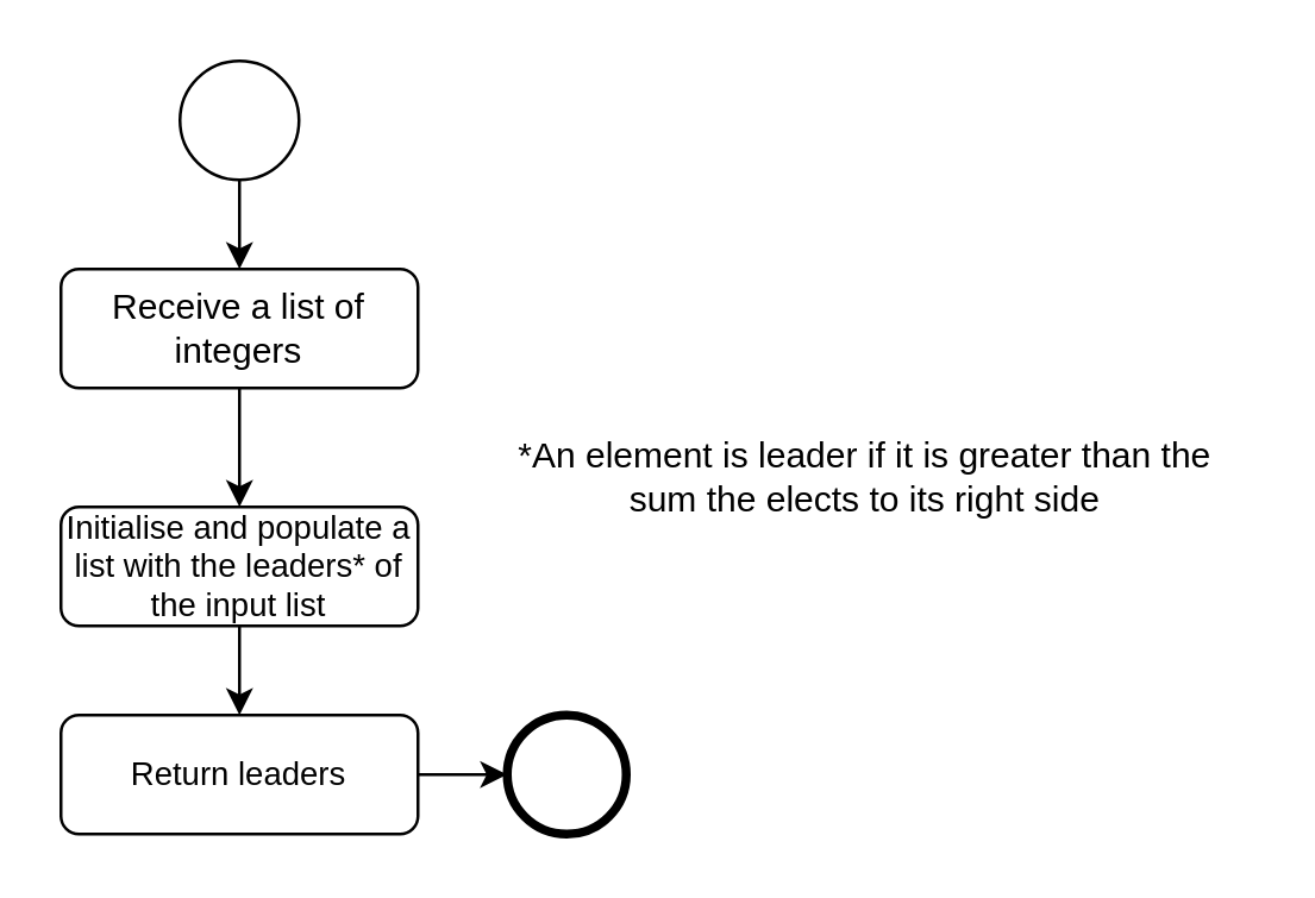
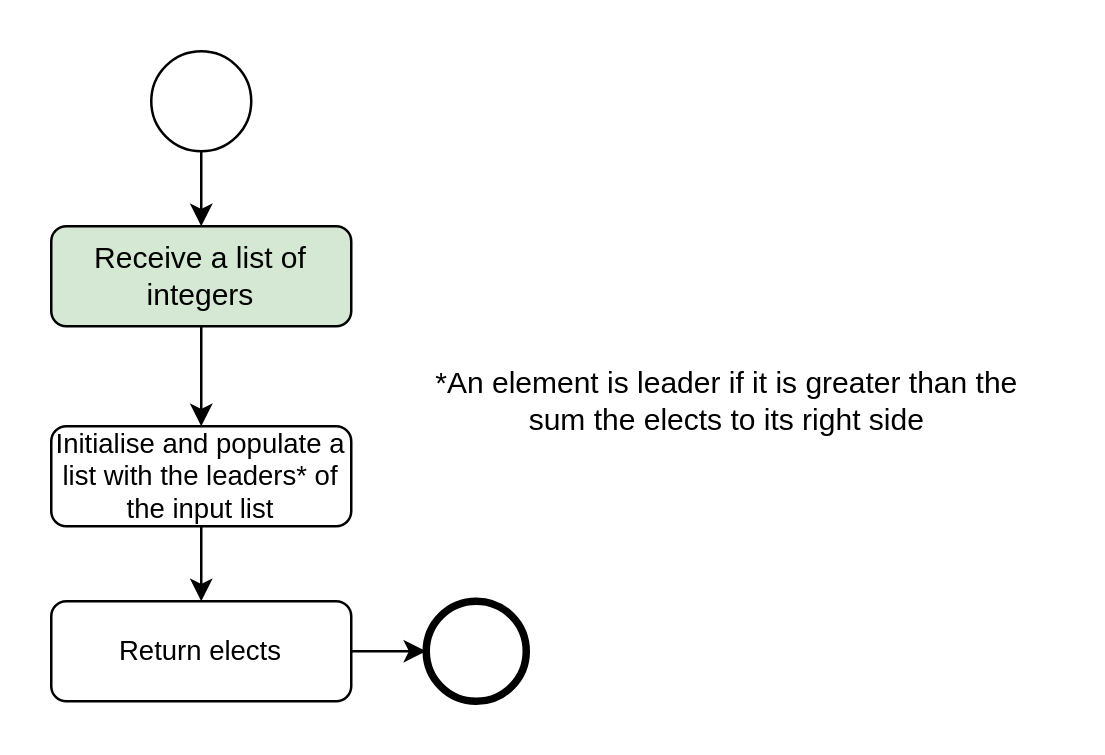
- <mxCell id="5" value="Receive a list of integers" style="rounded=1;whiteSpace=wrap;html=1;" vertex="1" parent="1"><mxGeometry x="20" y="90" width="120" height="40" as="geometry" /></mxCell>
+ <mxCell id="5" value="Receive a list of integers" style="rounded=1;whiteSpace=wrap;html=1;fillColor=#d5e8d4;" vertex="1" parent="1"><mxGeometry x="20" y="90" width="120" height="40" as="geometry" /></mxCell>
- <mxCell id="10" value="Return leaders" style="rounded=1;whiteSpace=wrap;html=1;fontSize=11;" vertex="1" parent="1"><mxGeometry x="20" y="240" width="120" height="40" as="geometry" /></mxCell>
+ <mxCell id="10" value="Return elects" style="rounded=1;whiteSpace=wrap;html=1;fontSize=11;" vertex="1" parent="1"><mxGeometry x="20" y="240" width="120" height="40" as="geometry" /></mxCell>
